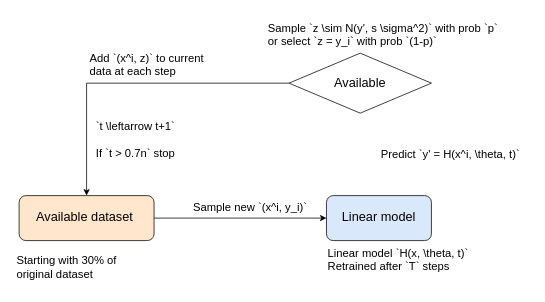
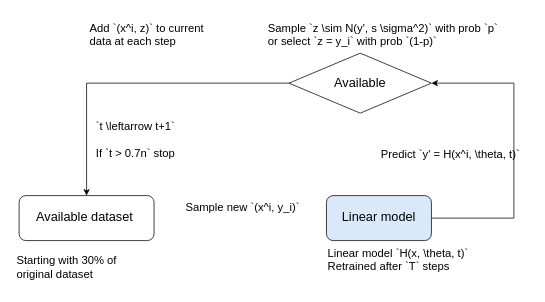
- <mxCell id="12" value="&lt;font style=&quot;font-size: 15px;&quot;&gt;Add `(x^i, z)` to current&lt;br&gt;&lt;/font&gt;&lt;div style=&quot;text-align: left; font-size: 15px;&quot;&gt;&lt;font style=&quot;font-size: 15px;&quot;&gt;data at each step&lt;/font&gt;&lt;/div&gt;" style="text;html=1;align=center;verticalAlign=middle;resizable=0;points=[];autosize=1;strokeColor=none;fillColor=none;" parent="1" vertex="1"><mxGeometry x="105" y="60" width="180" height="50" as="geometry" /></mxCell>
+ <mxCell id="12" value="&lt;font style=&quot;font-size: 15px;&quot;&gt;Add `(x^i, z)` to current&lt;br&gt;&lt;/font&gt;&lt;div style=&quot;text-align: left; font-size: 15px;&quot;&gt;&lt;font style=&quot;font-size: 15px;&quot;&gt;data at each step&lt;/font&gt;&lt;/div&gt;" style="text;html=1;align=center;verticalAlign=middle;resizable=0;points=[];autosize=1;strokeColor=none;fillColor=none;" parent="1" vertex="1"><mxGeometry x="105" y="20" width="180" height="50" as="geometry" /></mxCell>
- <mxCell id="5" value="&lt;font style=&quot;font-size: 15px;&quot;&gt;Sample new `(x^i, y_i)`&amp;nbsp;&lt;/font&gt;" style="text;html=1;align=center;verticalAlign=middle;resizable=0;points=[];autosize=1;strokeColor=none;fillColor=none;" parent="1" vertex="1"><mxGeometry x="245" y="260" width="180" height="30" as="geometry" /></mxCell>
+ <mxCell id="5" value="&lt;font style=&quot;font-size: 15px;&quot;&gt;Sample new `(x^i, y_i)`&amp;nbsp;&lt;/font&gt;" style="text;html=1;align=center;verticalAlign=middle;resizable=0;points=[];autosize=1;strokeColor=none;fillColor=none;" parent="1" vertex="1"><mxGeometry x="235" y="260" width="180" height="30" as="geometry" /></mxCell>
- <mxCell id="3" value="&lt;font style=&quot;font-size: 17px;&quot;&gt;Available dataset&amp;nbsp;&lt;/font&gt;" style="rounded=1;whiteSpace=wrap;html=1;fillColor=#ffe6cc;" parent="1" vertex="1"><mxGeometry x="25" y="260" width="180" height="60" as="geometry" /></mxCell>
+ <mxCell id="3" value="&lt;font style=&quot;font-size: 17px;&quot;&gt;Available dataset&amp;nbsp;&lt;/font&gt;" style="rounded=1;whiteSpace=wrap;html=1;" parent="1" vertex="1"><mxGeometry x="25" y="260" width="180" height="60" as="geometry" /></mxCell>
- <mxCell id="2" style="edgeStyle=orthogonalEdgeStyle;rounded=0;orthogonalLoop=1;jettySize=auto;html=1;exitX=1;exitY=0.5;exitDx=0;exitDy=0;entryX=0;entryY=0.5;entryDx=0;entryDy=0;" parent="1" source="3" target="7" edge="1"><mxGeometry relative="1" as="geometry" /></mxCell>
+ <mxCell id="6" style="edgeStyle=orthogonalEdgeStyle;rounded=0;orthogonalLoop=1;jettySize=auto;html=1;exitX=1;exitY=0.5;exitDx=0;exitDy=0;entryX=1;entryY=0.5;entryDx=0;entryDy=0;" parent="1" source="7" target="10" edge="1"><mxGeometry relative="1" as="geometry"><mxPoint x="535" y="50" as="targetPoint" /><Array as="points"><mxPoint x="685" y="290" /><mxPoint x="685" y="110" /></Array></mxGeometry></mxCell>
